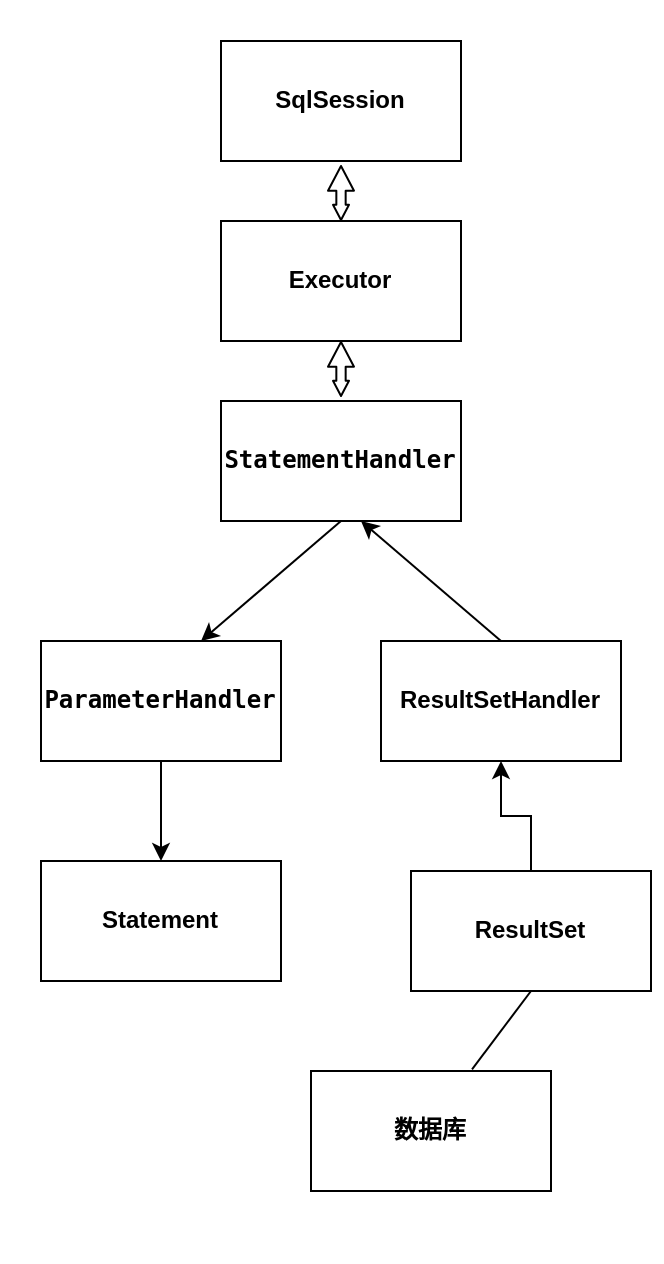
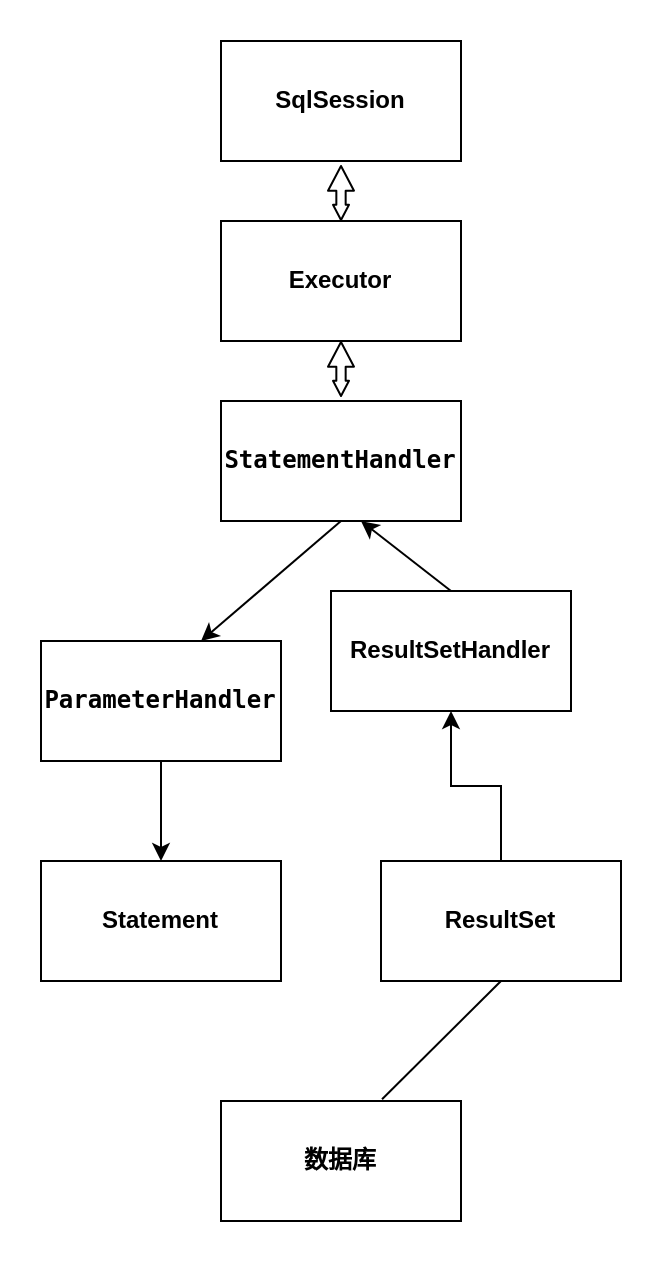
- <mxCell id="8" value="ResultSetHandler" style="rounded=0;whiteSpace=wrap;html=1;fontStyle=1" vertex="1" parent="1"><mxGeometry x="190" y="320" width="120" height="60" as="geometry" /></mxCell>
+ <mxCell id="8" value="ResultSetHandler" style="rounded=0;whiteSpace=wrap;html=1;fontStyle=1" vertex="1" parent="1"><mxGeometry x="165" y="295" width="120" height="60" as="geometry" /></mxCell>
- <mxCell id="6" value="ResultSet" style="rounded=0;whiteSpace=wrap;html=1;fontStyle=1" vertex="1" parent="1"><mxGeometry x="205" y="435" width="120" height="60" as="geometry" /></mxCell>
+ <mxCell id="6" value="ResultSet" style="rounded=0;whiteSpace=wrap;html=1;fontStyle=1" vertex="1" parent="1"><mxGeometry x="190" y="430" width="120" height="60" as="geometry" /></mxCell>
- <mxCell id="10" value="数据库" style="rounded=0;whiteSpace=wrap;html=1;fontStyle=1" vertex="1" parent="1"><mxGeometry x="155" y="535" width="120" height="60" as="geometry" /></mxCell>
+ <mxCell id="10" value="数据库" style="rounded=0;whiteSpace=wrap;html=1;fontStyle=1" vertex="1" parent="1"><mxGeometry x="110" y="550" width="120" height="60" as="geometry" /></mxCell>
